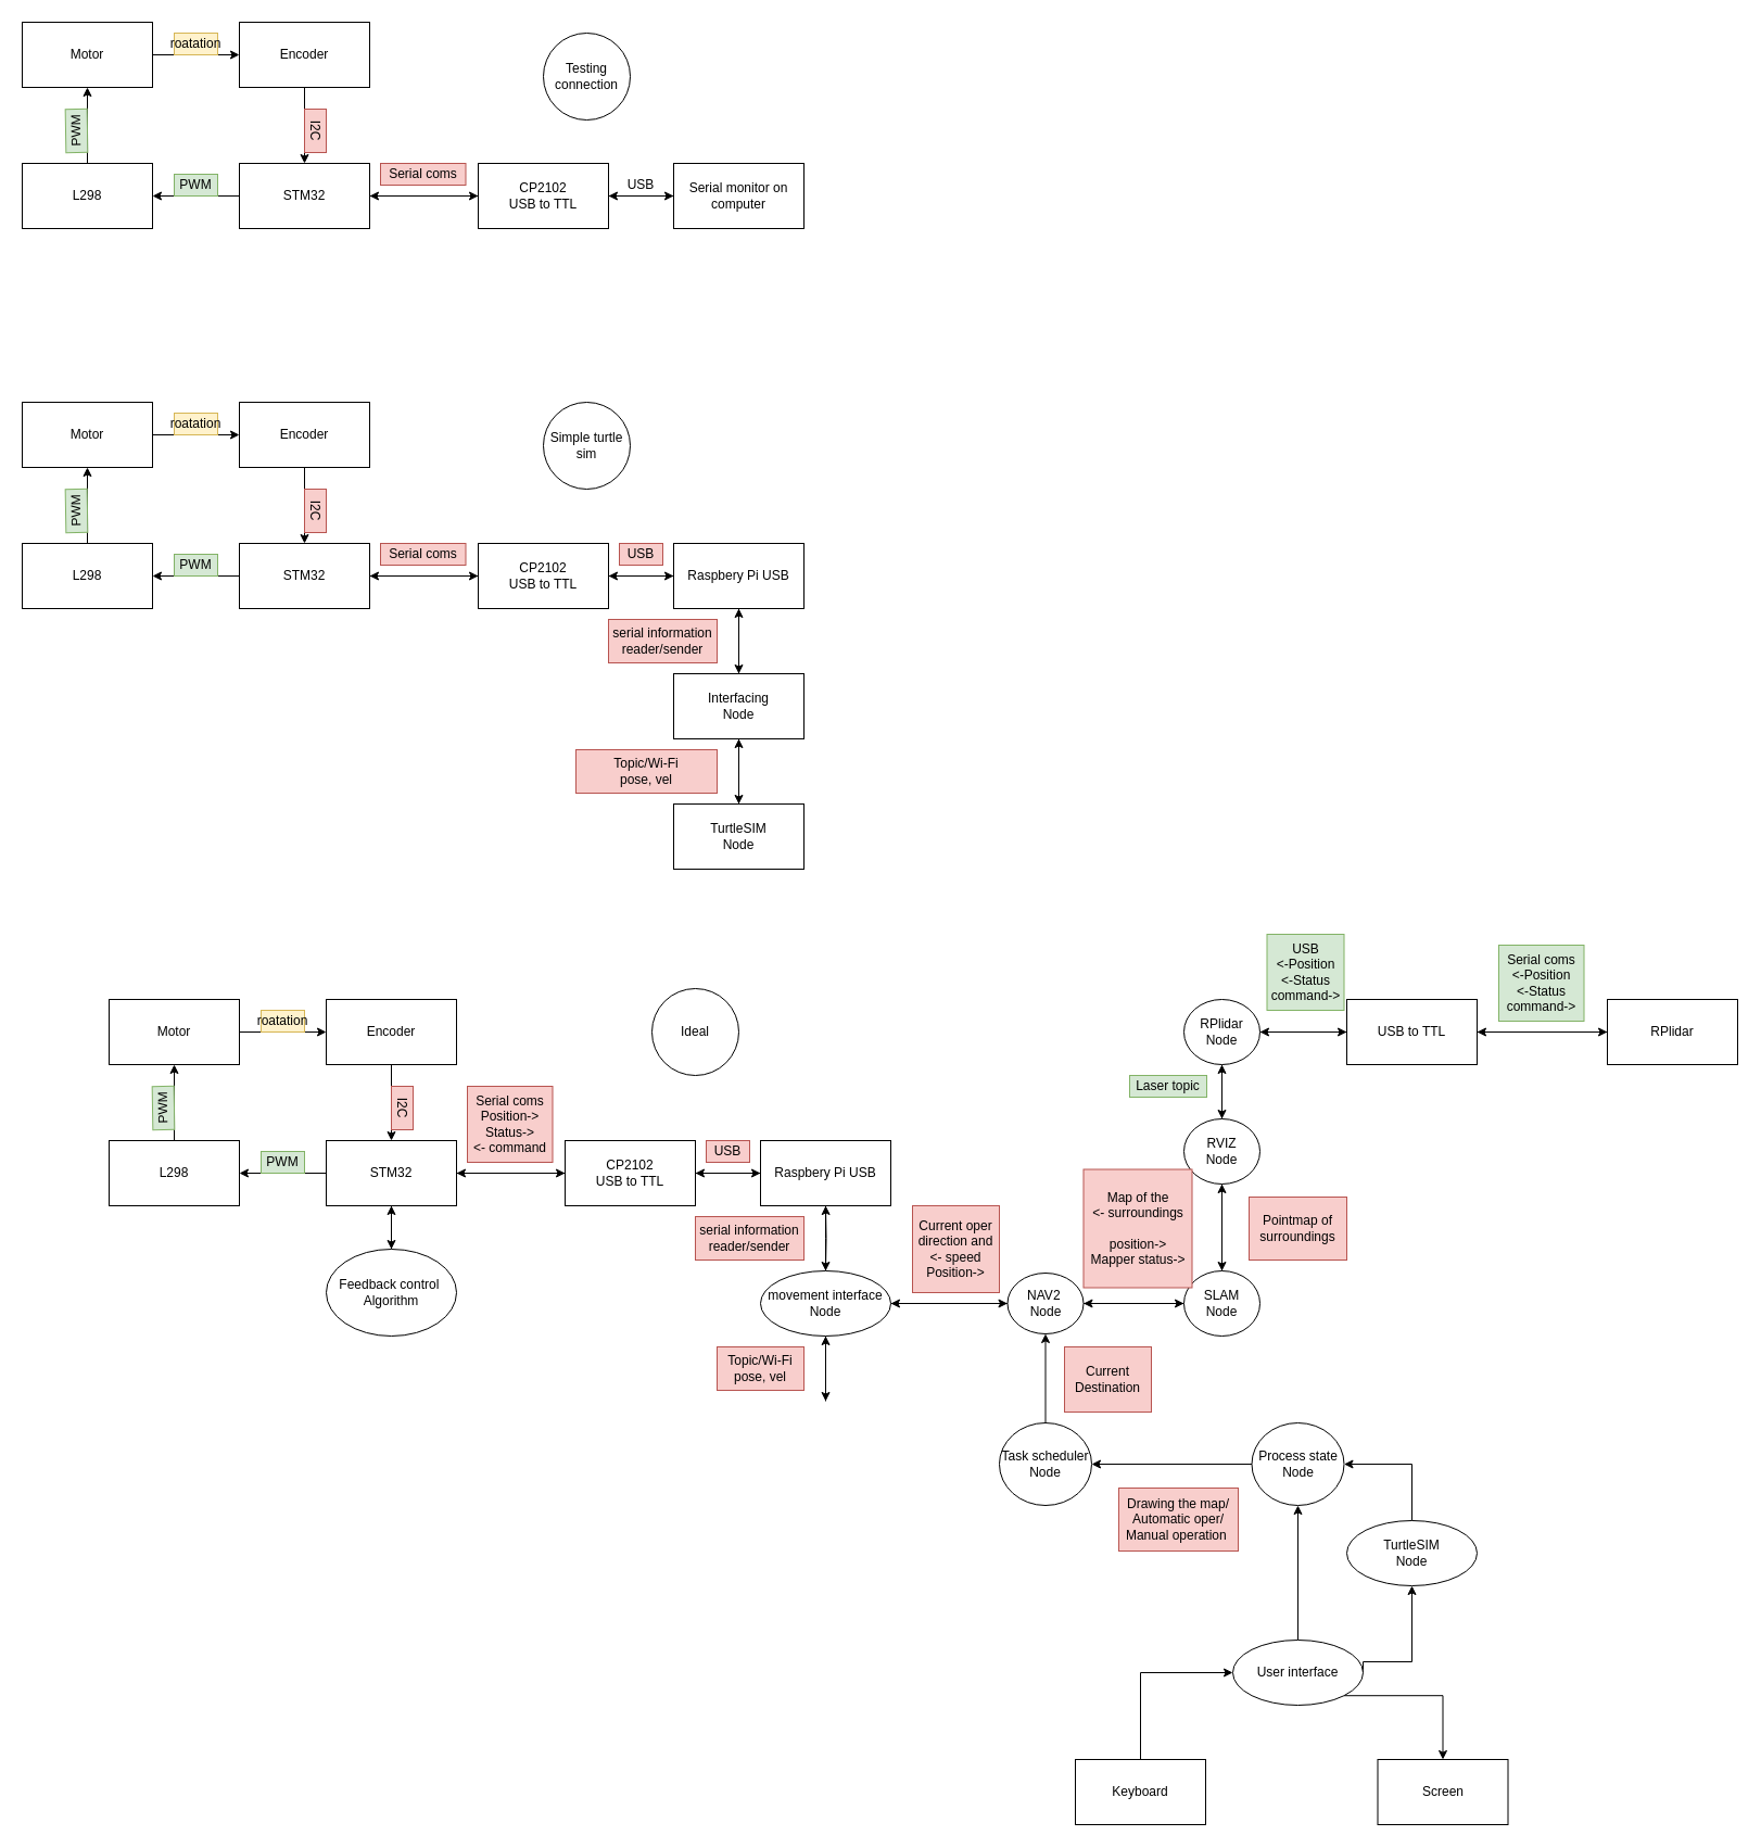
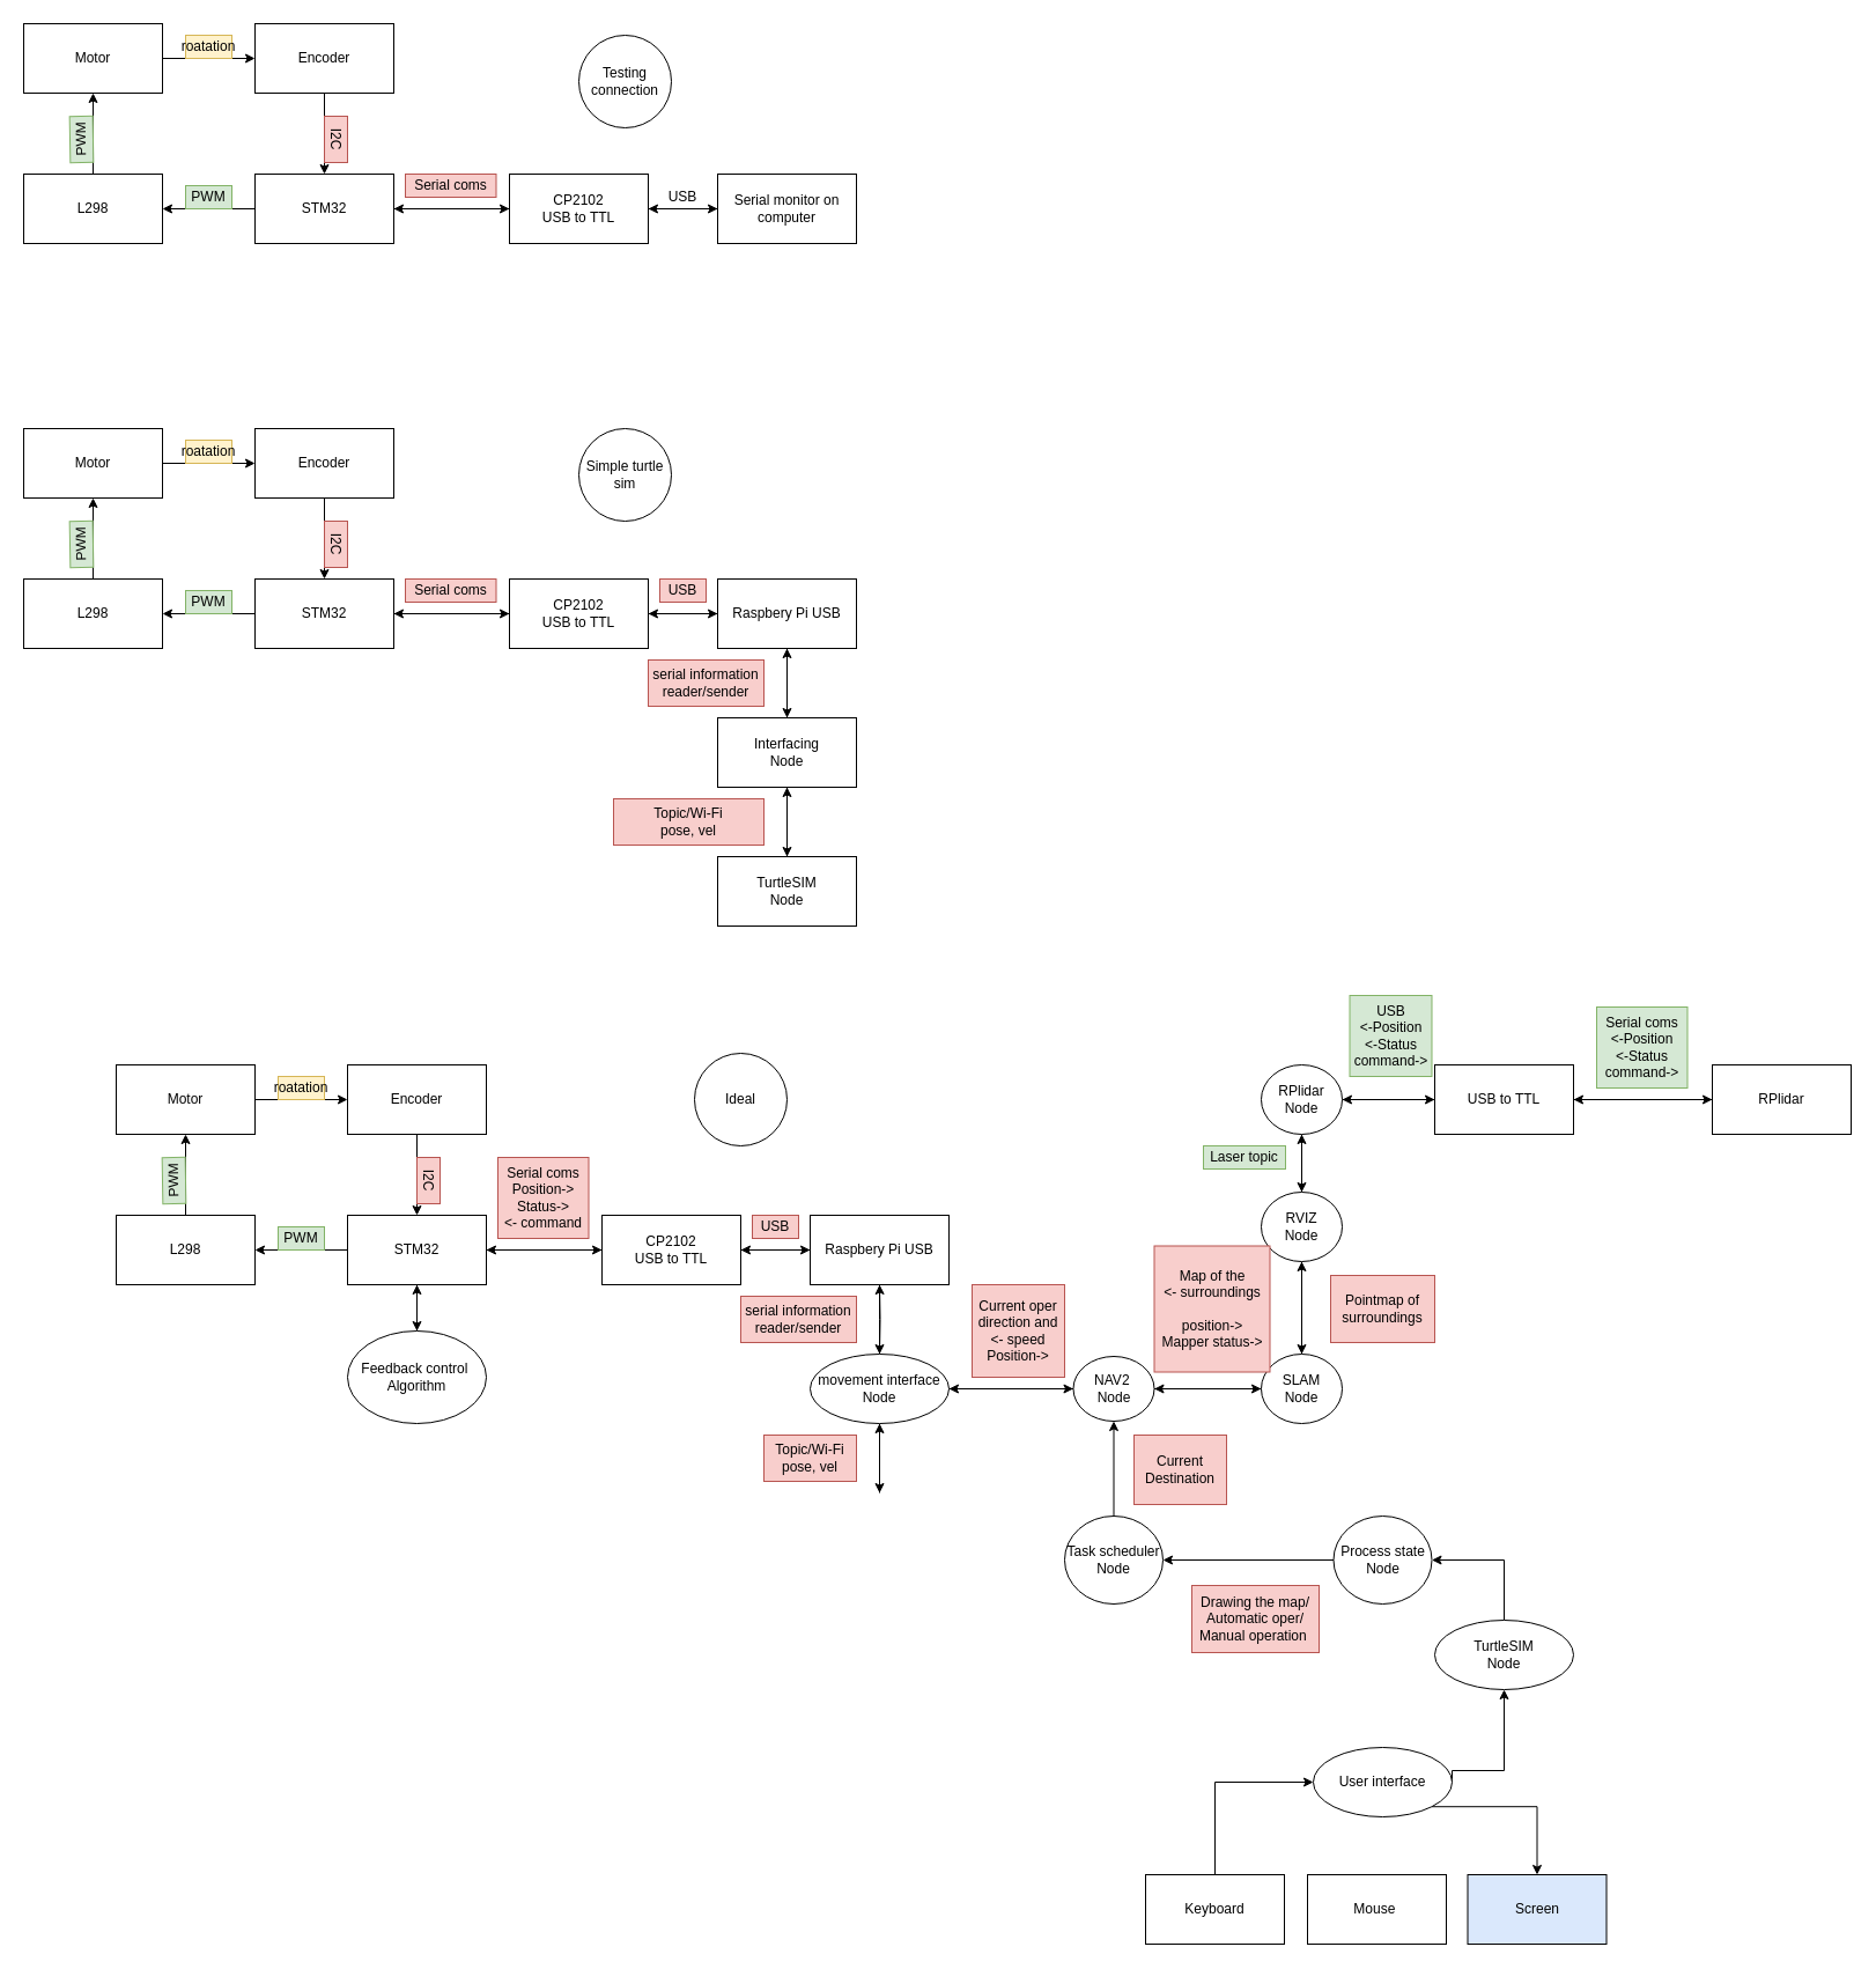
- <mxCell id="116" style="edgeStyle=orthogonalEdgeStyle;rounded=0;orthogonalLoop=1;jettySize=auto;html=1;entryX=0.5;entryY=1;entryDx=0;entryDy=0;" edge="1" parent="1" source="119" target="110"><mxGeometry relative="1" as="geometry" /></mxCell>
+ <mxCell id="122" value="Mouse&amp;nbsp;" style="rounded=0;whiteSpace=wrap;html=1;" vertex="1" parent="1"><mxGeometry x="1130" y="1620" width="120" height="60" as="geometry" /></mxCell>
- <mxCell id="123" value="Screen" style="rounded=0;whiteSpace=wrap;html=1;" vertex="1" parent="1"><mxGeometry x="1268.5" y="1620" width="120" height="60" as="geometry" /></mxCell>
+ <mxCell id="123" value="Screen" style="rounded=0;whiteSpace=wrap;html=1;fillColor=#dae8fc;" vertex="1" parent="1"><mxGeometry x="1268.5" y="1620" width="120" height="60" as="geometry" /></mxCell>
